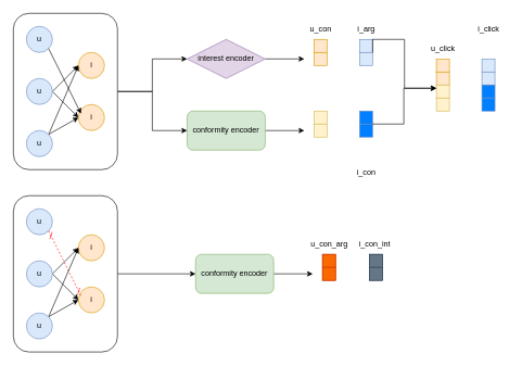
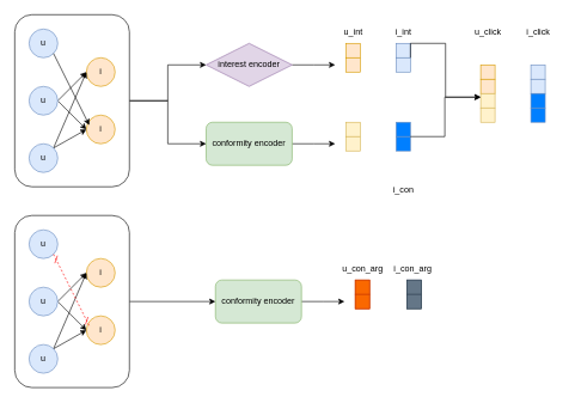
- <mxCell id="34" value="u_con" style="text;html=1;align=center;verticalAlign=middle;resizable=0;points=[];autosize=1;strokeColor=none;fillColor=none;" vertex="1" parent="1"><mxGeometry x="467" y="30" width="50" height="30" as="geometry" /></mxCell>
+ <mxCell id="34" value="u_int" style="text;html=1;align=center;verticalAlign=middle;resizable=0;points=[];autosize=1;strokeColor=none;fillColor=none;" vertex="1" parent="1"><mxGeometry x="467" y="30" width="50" height="30" as="geometry" /></mxCell>
- <mxCell id="35" value="i_arg" style="text;html=1;align=center;verticalAlign=middle;resizable=0;points=[];autosize=1;strokeColor=none;fillColor=none;" vertex="1" parent="1"><mxGeometry x="537" y="30" width="50" height="30" as="geometry" /></mxCell>
+ <mxCell id="35" value="i_int" style="text;html=1;align=center;verticalAlign=middle;resizable=0;points=[];autosize=1;strokeColor=none;fillColor=none;" vertex="1" parent="1"><mxGeometry x="537" y="30" width="50" height="30" as="geometry" /></mxCell>
- <mxCell id="62" value="u_click" style="text;html=1;align=center;verticalAlign=middle;resizable=0;points=[];autosize=1;strokeColor=none;fillColor=none;" vertex="1" parent="1"><mxGeometry x="650" y="60" width="60" height="30" as="geometry" /></mxCell>
+ <mxCell id="62" value="u_click" style="text;html=1;align=center;verticalAlign=middle;resizable=0;points=[];autosize=1;strokeColor=none;fillColor=none;" vertex="1" parent="1"><mxGeometry x="650" y="30" width="60" height="30" as="geometry" /></mxCell>
- <mxCell id="37" value="i_con_int" style="text;html=1;align=center;verticalAlign=middle;resizable=0;points=[];autosize=1;strokeColor=none;fillColor=none;container=0;" vertex="1" parent="1"><mxGeometry x="535" y="360" width="80" height="30" as="geometry" /></mxCell>
+ <mxCell id="37" value="i_con_arg" style="text;html=1;align=center;verticalAlign=middle;resizable=0;points=[];autosize=1;strokeColor=none;fillColor=none;container=0;" vertex="1" parent="1"><mxGeometry x="535" y="360" width="80" height="30" as="geometry" /></mxCell>
